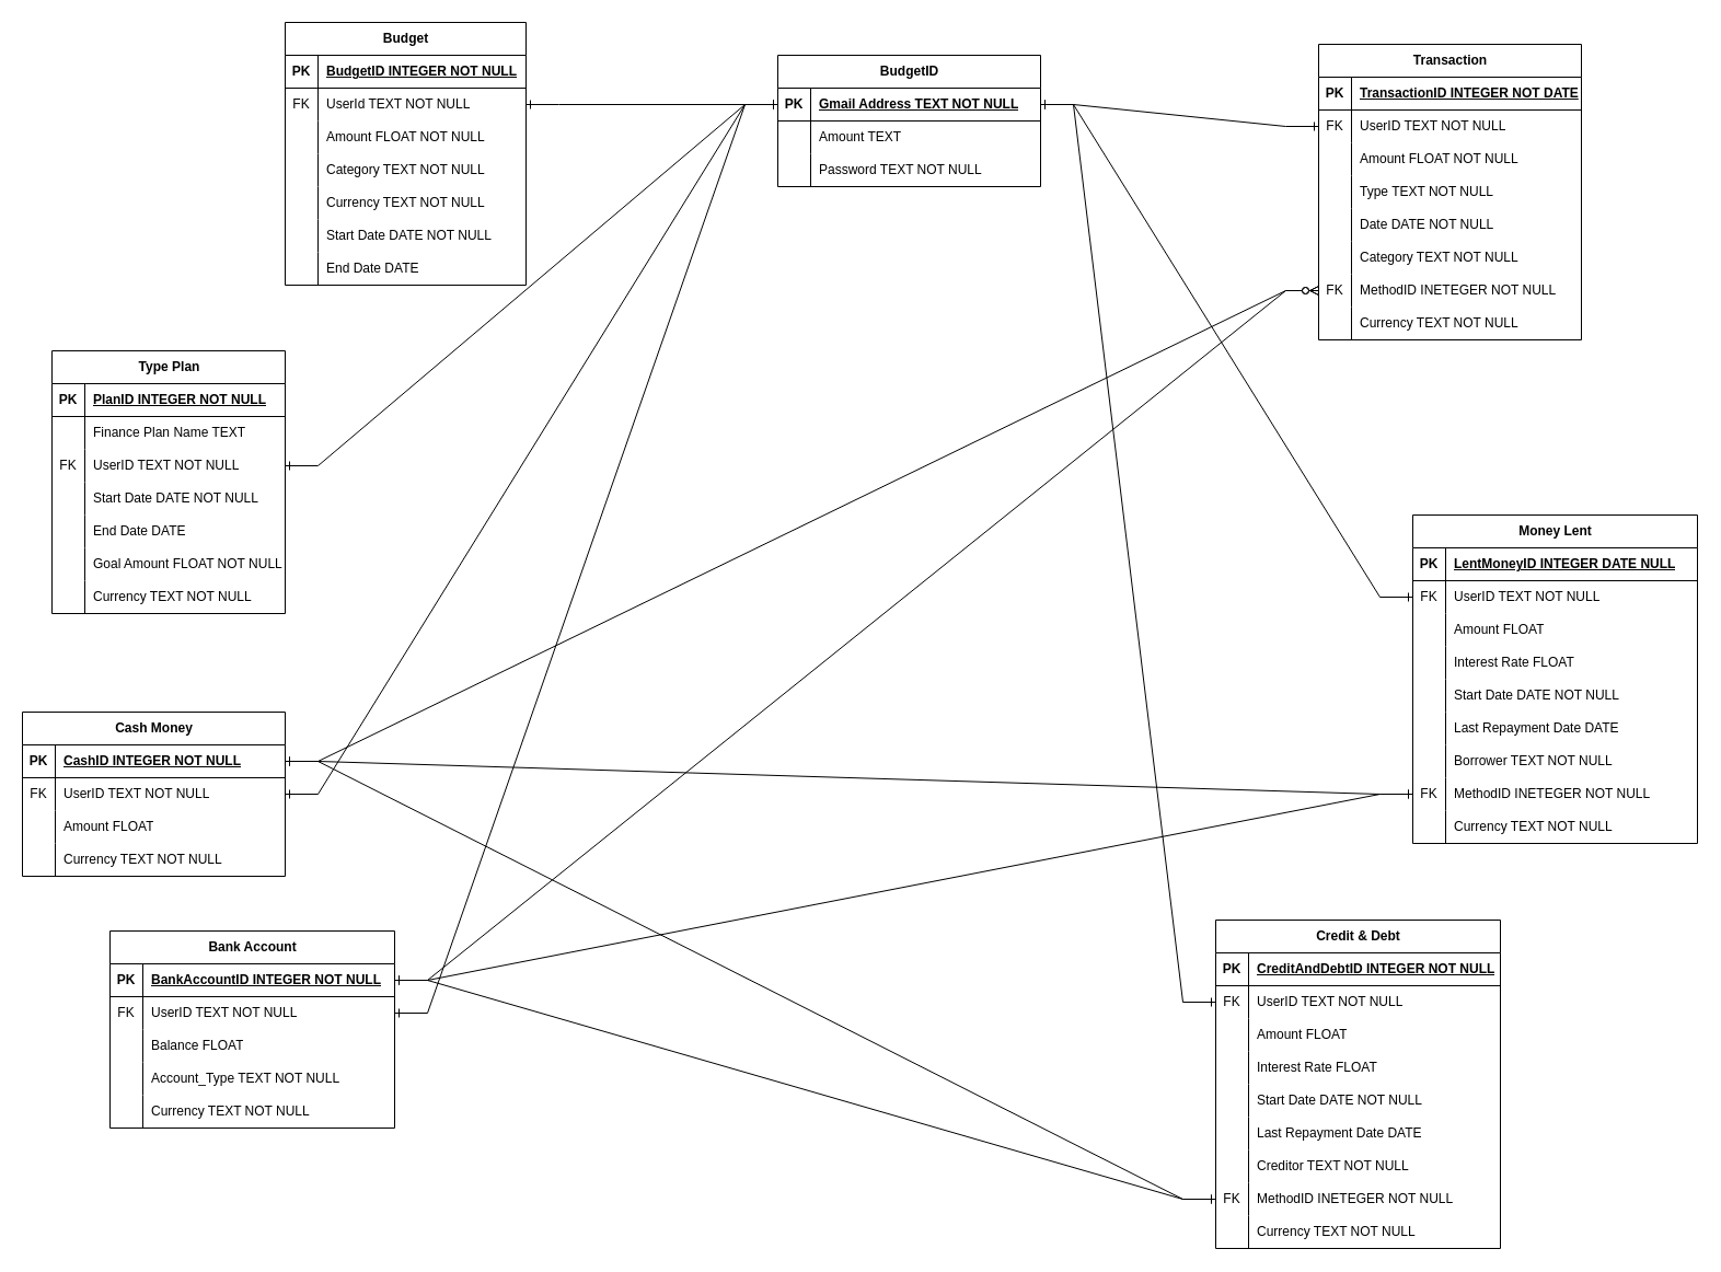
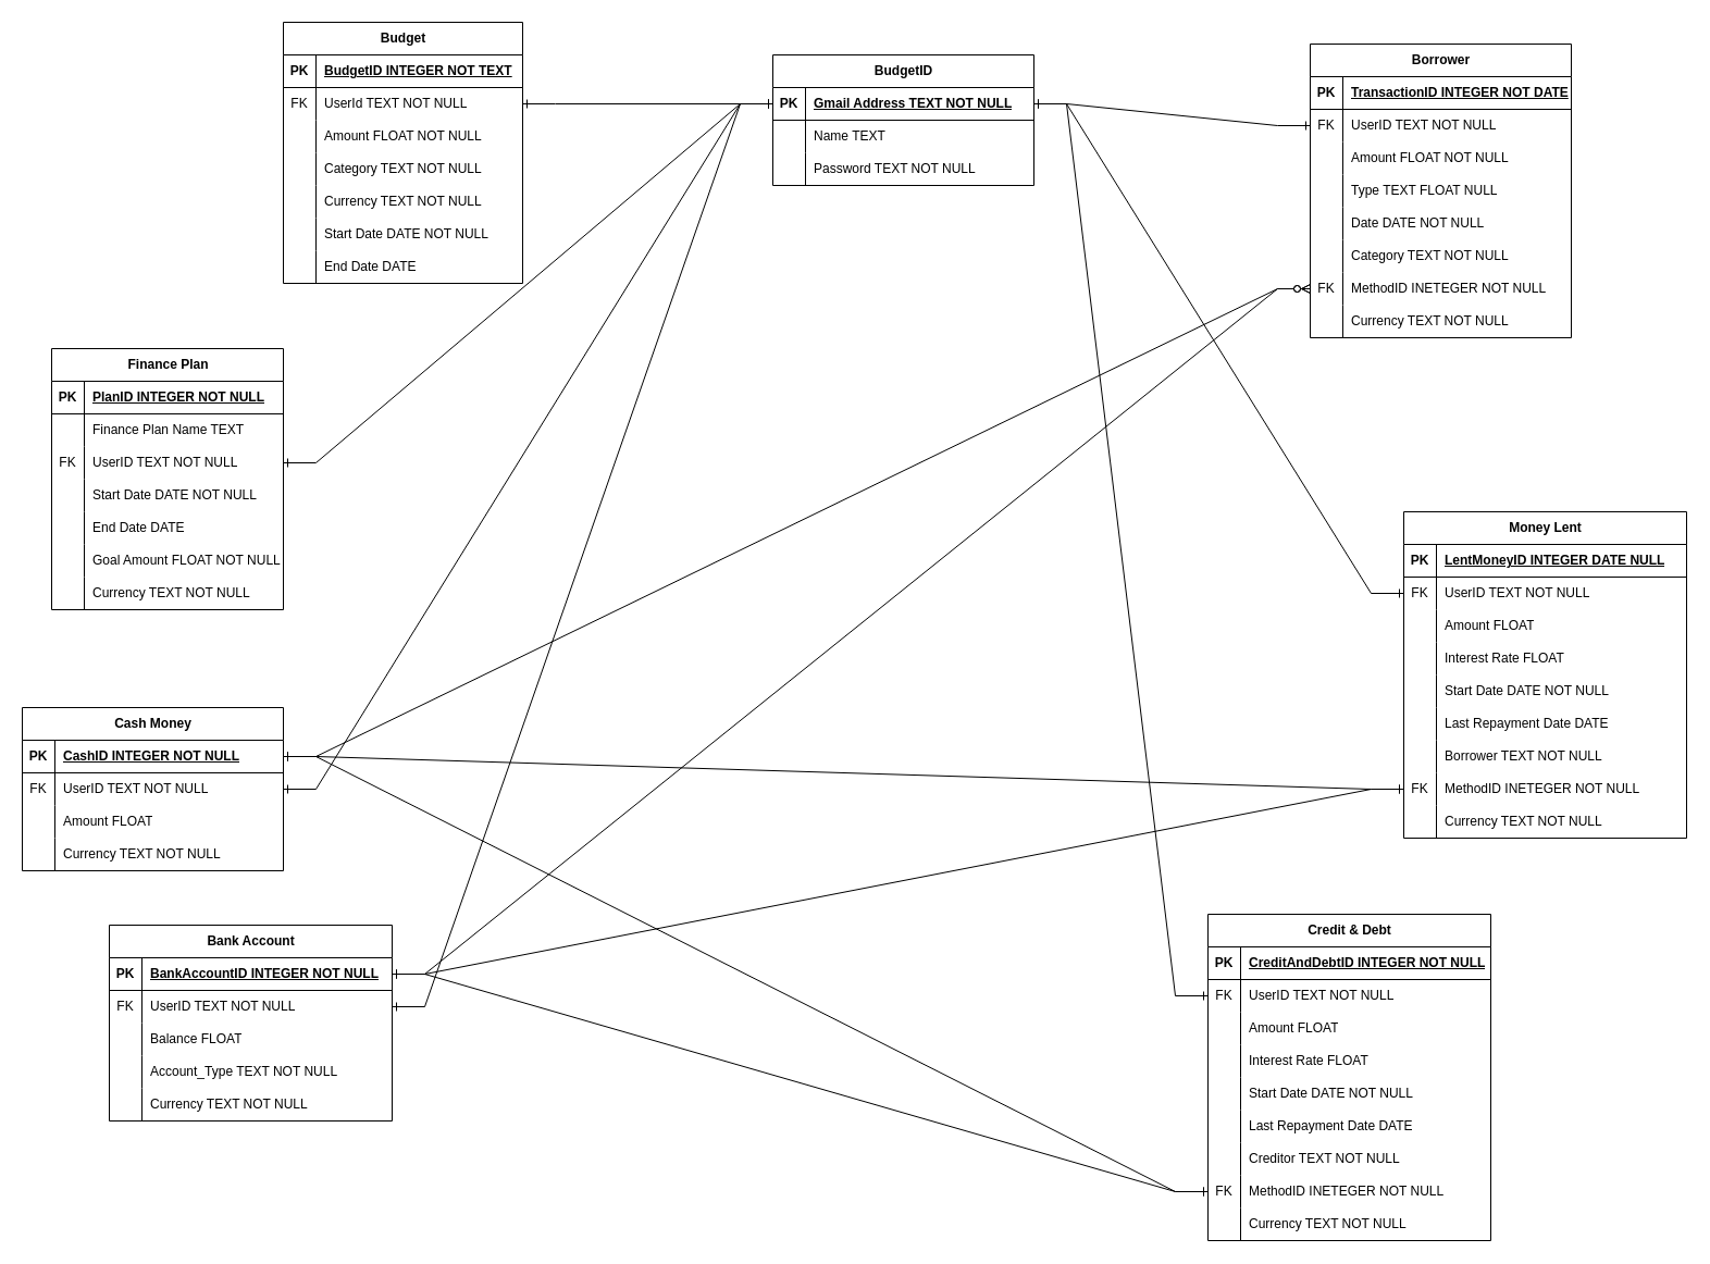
- <mxCell id="28" value="Transaction" style="shape=table;startSize=30;container=1;collapsible=1;childLayout=tableLayout;fixedRows=1;rowLines=0;fontStyle=1;align=center;resizeLast=1;html=1;" vertex="1" parent="1"><mxGeometry x="1204" y="40" width="240" height="270" as="geometry" /></mxCell>
+ <mxCell id="28" value="Borrower" style="shape=table;startSize=30;container=1;collapsible=1;childLayout=tableLayout;fixedRows=1;rowLines=0;fontStyle=1;align=center;resizeLast=1;html=1;" vertex="1" parent="1"><mxGeometry x="1204" y="40" width="240" height="270" as="geometry" /></mxCell>
- <mxCell id="125" value="BudgetID INTEGER NOT NULL" style="shape=partialRectangle;connectable=0;fillColor=none;top=0;left=0;bottom=0;right=0;align=left;spacingLeft=6;fontStyle=5;overflow=hidden;whiteSpace=wrap;html=1;" vertex="1" parent="123"><mxGeometry x="30" width="190" height="30" as="geometry"><mxRectangle width="190" height="30" as="alternateBounds" /></mxGeometry></mxCell>
+ <mxCell id="125" value="BudgetID INTEGER NOT TEXT" style="shape=partialRectangle;connectable=0;fillColor=none;top=0;left=0;bottom=0;right=0;align=left;spacingLeft=6;fontStyle=5;overflow=hidden;whiteSpace=wrap;html=1;" vertex="1" parent="123"><mxGeometry x="30" width="190" height="30" as="geometry"><mxRectangle width="190" height="30" as="alternateBounds" /></mxGeometry></mxCell>
- <mxCell id="8" value="Amount TEXT" style="shape=partialRectangle;connectable=0;fillColor=none;top=0;left=0;bottom=0;right=0;align=left;spacingLeft=6;overflow=hidden;whiteSpace=wrap;html=1;" parent="6" vertex="1"><mxGeometry x="30" width="210" height="30" as="geometry"><mxRectangle width="210" height="30" as="alternateBounds" /></mxGeometry></mxCell>
+ <mxCell id="8" value="Name TEXT" style="shape=partialRectangle;connectable=0;fillColor=none;top=0;left=0;bottom=0;right=0;align=left;spacingLeft=6;overflow=hidden;whiteSpace=wrap;html=1;" parent="6" vertex="1"><mxGeometry x="30" width="210" height="30" as="geometry"><mxRectangle width="210" height="30" as="alternateBounds" /></mxGeometry></mxCell>
- <mxCell id="40" value="Type TEXT NOT NULL" style="shape=partialRectangle;connectable=0;fillColor=none;top=0;left=0;bottom=0;right=0;align=left;spacingLeft=6;overflow=hidden;whiteSpace=wrap;html=1;" vertex="1" parent="38"><mxGeometry x="30" width="210" height="30" as="geometry"><mxRectangle width="210" height="30" as="alternateBounds" /></mxGeometry></mxCell>
+ <mxCell id="40" value="Type TEXT FLOAT NULL" style="shape=partialRectangle;connectable=0;fillColor=none;top=0;left=0;bottom=0;right=0;align=left;spacingLeft=6;overflow=hidden;whiteSpace=wrap;html=1;" vertex="1" parent="38"><mxGeometry x="30" width="210" height="30" as="geometry"><mxRectangle width="210" height="30" as="alternateBounds" /></mxGeometry></mxCell>
- <mxCell id="144" value="Type Plan" style="shape=table;startSize=30;container=1;collapsible=1;childLayout=tableLayout;fixedRows=1;rowLines=0;fontStyle=1;align=center;resizeLast=1;html=1;" vertex="1" parent="1"><mxGeometry x="47" y="320" width="213" height="240" as="geometry" /></mxCell>
+ <mxCell id="144" value="Finance Plan" style="shape=table;startSize=30;container=1;collapsible=1;childLayout=tableLayout;fixedRows=1;rowLines=0;fontStyle=1;align=center;resizeLast=1;html=1;" vertex="1" parent="1"><mxGeometry x="47" y="320" width="213" height="240" as="geometry" /></mxCell>
